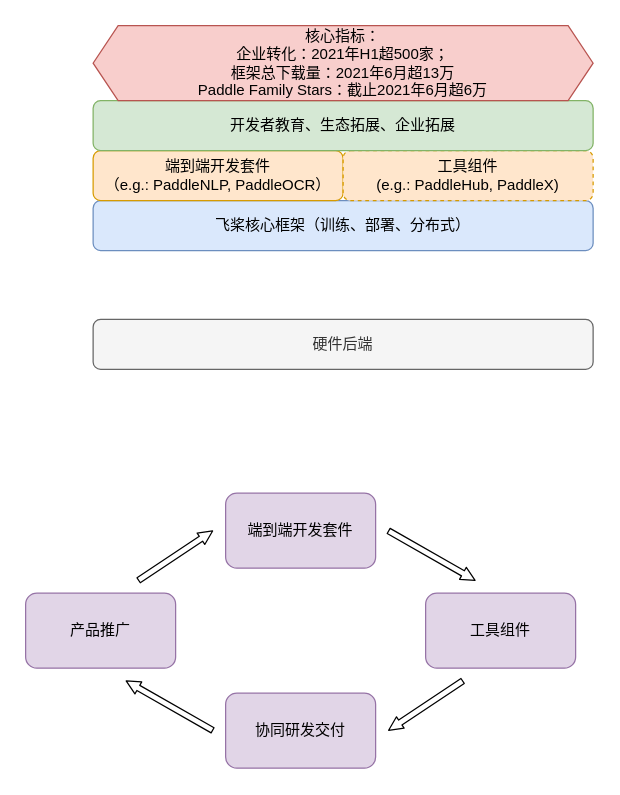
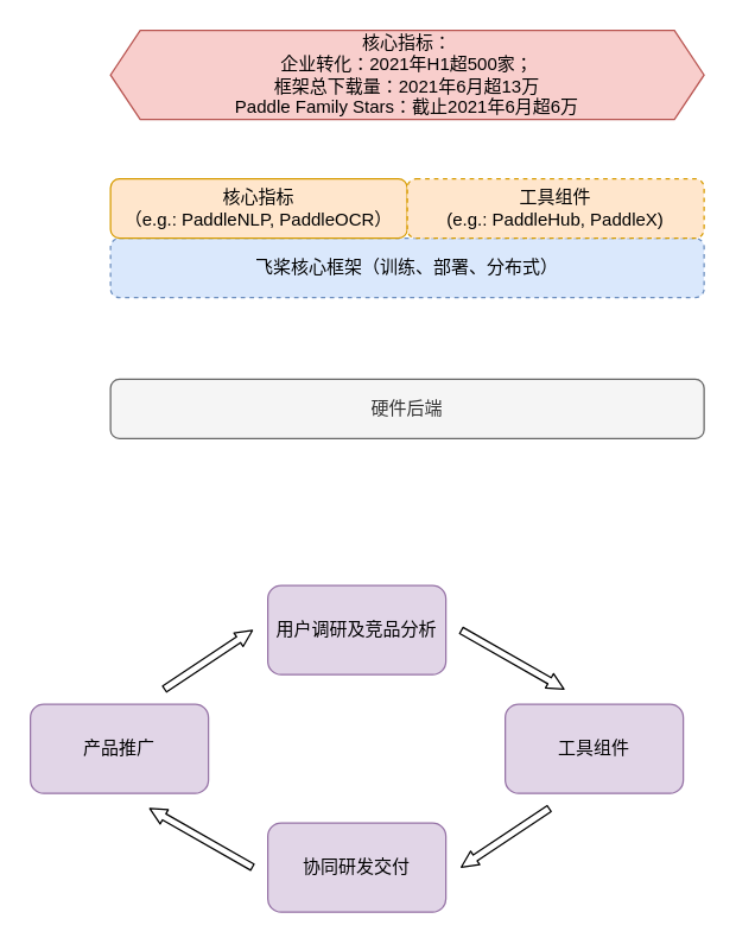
- <mxCell id="6" value="开发者教育、生态拓展、企业拓展" style="rounded=1;whiteSpace=wrap;html=1;fillColor=#d5e8d4;strokeColor=#82b366;" parent="1" vertex="1"><mxGeometry x="74" y="80" width="400" height="40" as="geometry" /></mxCell>
- <mxCell id="4" value="端到端开发套件&lt;br&gt;（e.g.: PaddleNLP, PaddleOCR）" style="rounded=1;whiteSpace=wrap;html=1;fillColor=#ffe6cc;strokeColor=#d79b00;" parent="1" vertex="1"><mxGeometry x="74" y="120" width="200" height="40" as="geometry" /></mxCell>
+ <mxCell id="4" value="核心指标&lt;br&gt;（e.g.: PaddleNLP, PaddleOCR）" style="rounded=1;whiteSpace=wrap;html=1;fillColor=#ffe6cc;strokeColor=#d79b00;" parent="1" vertex="1"><mxGeometry x="74" y="120" width="200" height="40" as="geometry" /></mxCell>
- <mxCell id="3" value="飞桨核心框架（训练、部署、分布式）" style="rounded=1;whiteSpace=wrap;html=1;fillColor=#dae8fc;strokeColor=#6c8ebf;" parent="1" vertex="1"><mxGeometry x="74" y="160" width="400" height="40" as="geometry" /></mxCell>
+ <mxCell id="3" value="飞桨核心框架（训练、部署、分布式）" style="rounded=1;whiteSpace=wrap;html=1;fillColor=#dae8fc;strokeColor=#6c8ebf;dashed=1;" parent="1" vertex="1"><mxGeometry x="74" y="160" width="400" height="40" as="geometry" /></mxCell>
- <mxCell id="8" value="端到端开发套件" style="rounded=1;whiteSpace=wrap;html=1;fillColor=#e1d5e7;strokeColor=#9673a6;" vertex="1" parent="1"><mxGeometry x="180" y="394" width="120" height="60" as="geometry" /></mxCell>
+ <mxCell id="8" value="用户调研及竞品分析" style="rounded=1;whiteSpace=wrap;html=1;fillColor=#e1d5e7;strokeColor=#9673a6;" vertex="1" parent="1"><mxGeometry x="180" y="394" width="120" height="60" as="geometry" /></mxCell>
